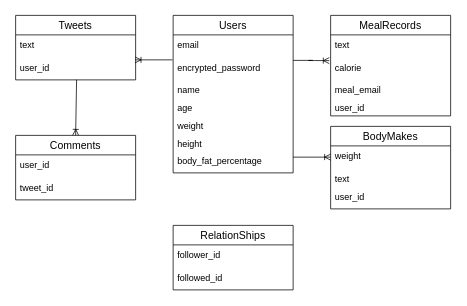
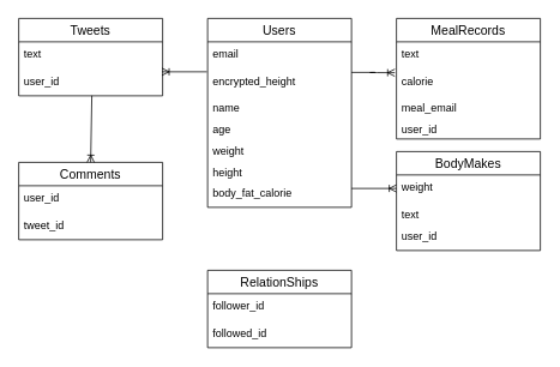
- <mxCell id="4" value="encrypted_password" style="text;strokeColor=none;fillColor=none;spacingLeft=4;spacingRight=4;overflow=hidden;rotatable=0;points=[[0,0.5],[1,0.5]];portConstraint=eastwest;fontSize=12;" parent="2" vertex="1"><mxGeometry y="56" width="160" height="30" as="geometry" /></mxCell>
+ <mxCell id="4" value="encrypted_height" style="text;strokeColor=none;fillColor=none;spacingLeft=4;spacingRight=4;overflow=hidden;rotatable=0;points=[[0,0.5],[1,0.5]];portConstraint=eastwest;fontSize=12;" parent="2" vertex="1"><mxGeometry y="56" width="160" height="30" as="geometry" /></mxCell>
- <mxCell id="9" value="body_fat_percentage" style="text;strokeColor=none;fillColor=none;spacingLeft=4;spacingRight=4;overflow=hidden;rotatable=0;points=[[0,0.5],[1,0.5]];portConstraint=eastwest;fontSize=12;" parent="2" vertex="1"><mxGeometry y="180" width="160" height="30" as="geometry" /></mxCell>
+ <mxCell id="9" value="body_fat_calorie" style="text;strokeColor=none;fillColor=none;spacingLeft=4;spacingRight=4;overflow=hidden;rotatable=0;points=[[0,0.5],[1,0.5]];portConstraint=eastwest;fontSize=12;" parent="2" vertex="1"><mxGeometry y="180" width="160" height="30" as="geometry" /></mxCell>
